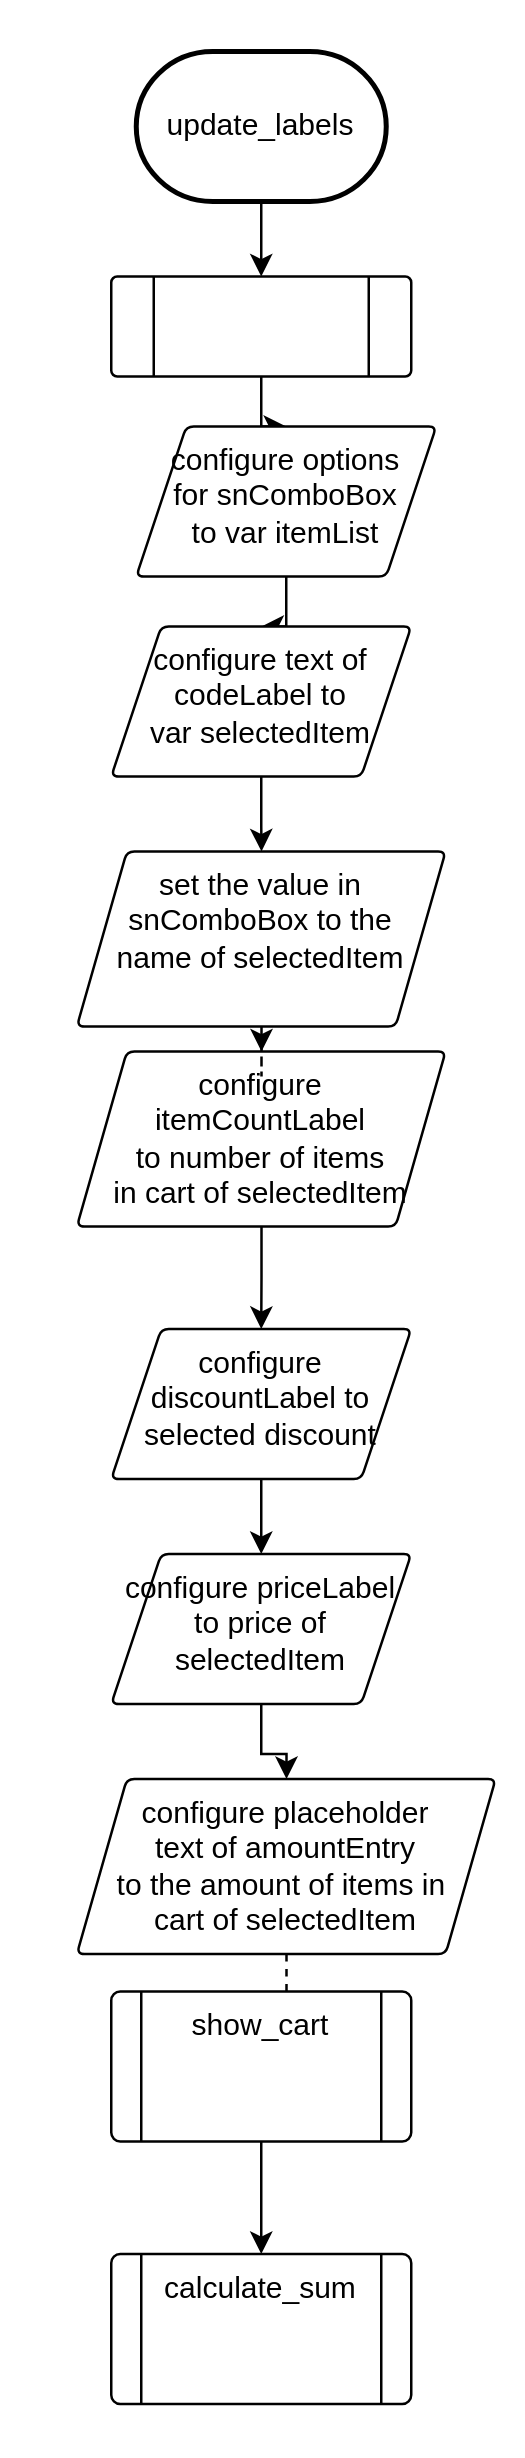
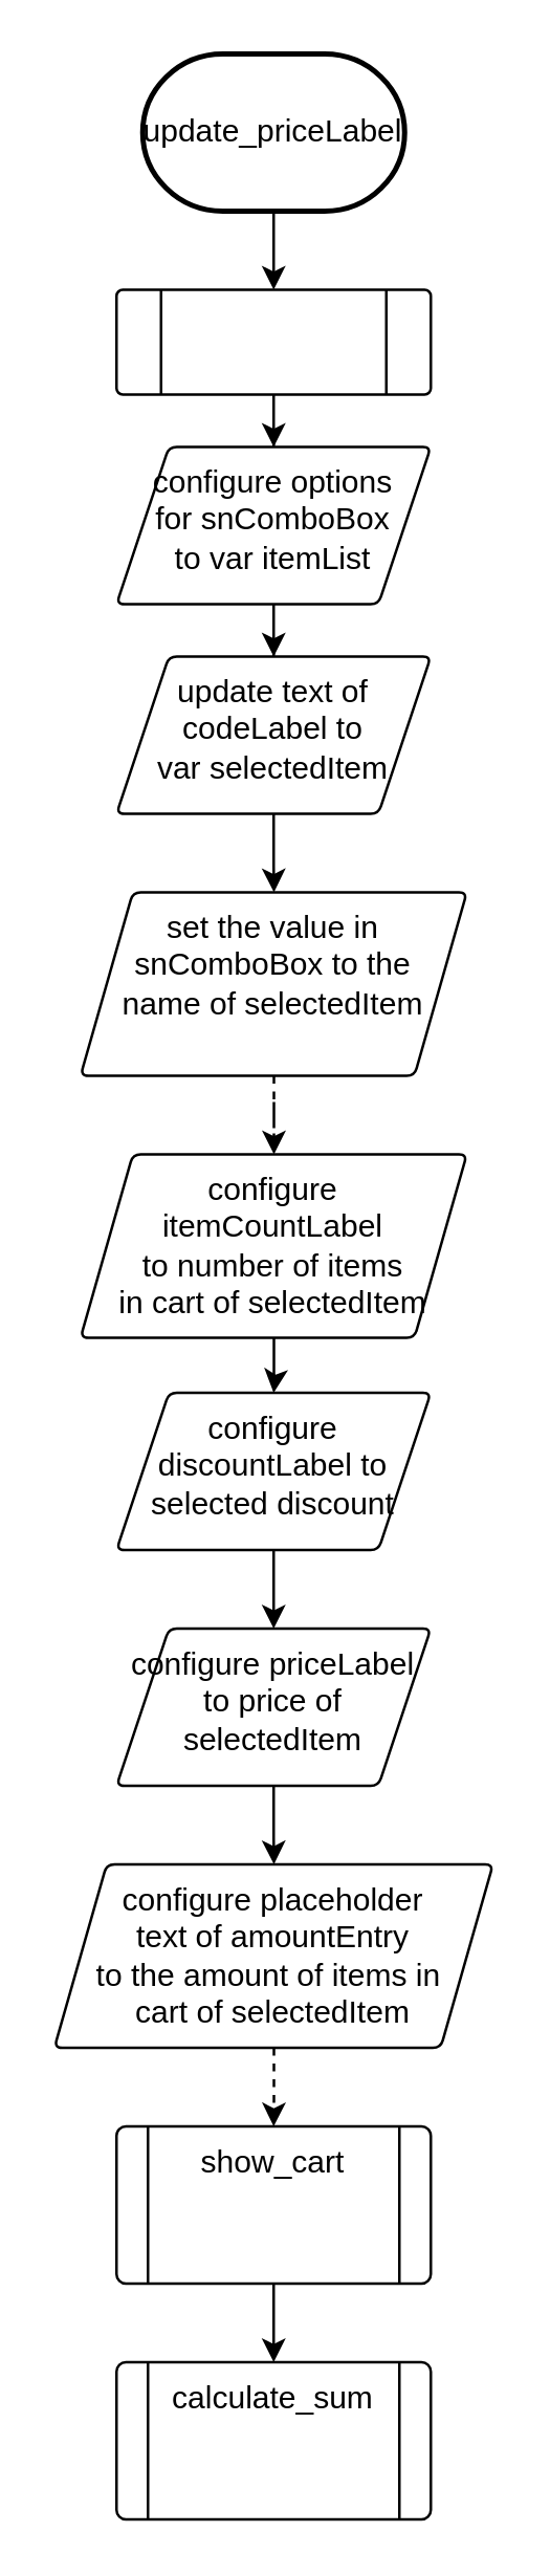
- <mxCell id="3" value="update_labels" style="strokeWidth=2;html=1;shape=mxgraph.flowchart.terminator;whiteSpace=wrap;" parent="1" vertex="1"><mxGeometry x="54" y="20" width="100" height="60" as="geometry" /></mxCell>
+ <mxCell id="3" value="update_priceLabel" style="strokeWidth=2;html=1;shape=mxgraph.flowchart.terminator;whiteSpace=wrap;" parent="1" vertex="1"><mxGeometry x="54" y="20" width="100" height="60" as="geometry" /></mxCell>
- <mxCell id="7" value="&lt;div&gt;configure options&lt;/div&gt;&lt;div&gt;for snComboBox&lt;/div&gt;&lt;div&gt;to var itemList&lt;br&gt;&lt;/div&gt;" style="shape=parallelogram;perimeter=parallelogramPerimeter;whiteSpace=wrap;html=1;fixedSize=1;verticalAlign=top;rounded=1;arcSize=6;" parent="1" vertex="1"><mxGeometry x="54" y="170" width="120" height="60" as="geometry" /></mxCell>
+ <mxCell id="7" value="&lt;div&gt;configure options&lt;/div&gt;&lt;div&gt;for snComboBox&lt;/div&gt;&lt;div&gt;to var itemList&lt;br&gt;&lt;/div&gt;" style="shape=parallelogram;perimeter=parallelogramPerimeter;whiteSpace=wrap;html=1;fixedSize=1;verticalAlign=top;rounded=1;arcSize=6;" parent="1" vertex="1"><mxGeometry x="44" y="170" width="120" height="60" as="geometry" /></mxCell>
- <mxCell id="9" value="&lt;div&gt;configure text of&lt;/div&gt;&lt;div&gt;codeLabel to&lt;/div&gt;&lt;div&gt;var selectedItem&lt;br&gt;&lt;/div&gt;" style="shape=parallelogram;perimeter=parallelogramPerimeter;whiteSpace=wrap;html=1;fixedSize=1;verticalAlign=top;rounded=1;arcSize=6;" parent="1" vertex="1"><mxGeometry x="44" y="250" width="120" height="60" as="geometry" /></mxCell>
+ <mxCell id="9" value="&lt;div&gt;update text of&lt;/div&gt;&lt;div&gt;codeLabel to&lt;/div&gt;&lt;div&gt;var selectedItem&lt;br&gt;&lt;/div&gt;" style="shape=parallelogram;perimeter=parallelogramPerimeter;whiteSpace=wrap;html=1;fixedSize=1;verticalAlign=top;rounded=1;arcSize=6;" parent="1" vertex="1"><mxGeometry x="44" y="250" width="120" height="60" as="geometry" /></mxCell>
- <mxCell id="11" value="&lt;div&gt;configure&lt;/div&gt;&lt;div&gt;itemCountLabel &lt;br&gt;&lt;/div&gt;&lt;div&gt;to number of items&lt;/div&gt;&lt;div&gt;in cart of selectedItem&lt;br&gt;&lt;/div&gt;" style="shape=parallelogram;perimeter=parallelogramPerimeter;whiteSpace=wrap;html=1;fixedSize=1;verticalAlign=top;rounded=1;arcSize=6;" parent="1" vertex="1"><mxGeometry x="30.25" y="420" width="147.5" height="70" as="geometry" /></mxCell>
+ <mxCell id="11" value="&lt;div&gt;configure&lt;/div&gt;&lt;div&gt;itemCountLabel &lt;br&gt;&lt;/div&gt;&lt;div&gt;to number of items&lt;/div&gt;&lt;div&gt;in cart of selectedItem&lt;br&gt;&lt;/div&gt;" style="shape=parallelogram;perimeter=parallelogramPerimeter;whiteSpace=wrap;html=1;fixedSize=1;verticalAlign=top;rounded=1;arcSize=6;" parent="1" vertex="1"><mxGeometry x="30.25" y="440" width="147.5" height="70" as="geometry" /></mxCell>
- <mxCell id="19" value="&lt;div&gt;configure placeholder&lt;/div&gt;&lt;div&gt;text of amountEntry&lt;/div&gt;&lt;div&gt;to the amount of items in&amp;nbsp;&lt;/div&gt;&lt;div&gt;cart of selectedItem&lt;br&gt;&lt;/div&gt;" style="shape=parallelogram;perimeter=parallelogramPerimeter;whiteSpace=wrap;html=1;fixedSize=1;verticalAlign=top;rounded=1;arcSize=6;" parent="1" vertex="1"><mxGeometry x="30.25" y="711" width="167.5" height="70" as="geometry" /></mxCell>
+ <mxCell id="19" value="&lt;div&gt;configure placeholder&lt;/div&gt;&lt;div&gt;text of amountEntry&lt;/div&gt;&lt;div&gt;to the amount of items in&amp;nbsp;&lt;/div&gt;&lt;div&gt;cart of selectedItem&lt;br&gt;&lt;/div&gt;" style="shape=parallelogram;perimeter=parallelogramPerimeter;whiteSpace=wrap;html=1;fixedSize=1;verticalAlign=top;rounded=1;arcSize=6;" parent="1" vertex="1"><mxGeometry x="20.25" y="711" width="167.5" height="70" as="geometry" /></mxCell>
- <mxCell id="21" value="show_cart" style="shape=process;whiteSpace=wrap;html=1;backgroundOutline=1;verticalAlign=top;rounded=1;arcSize=6;" parent="1" vertex="1"><mxGeometry x="44" y="796" width="120" height="60" as="geometry" /></mxCell>
+ <mxCell id="21" value="show_cart" style="shape=process;whiteSpace=wrap;html=1;backgroundOutline=1;verticalAlign=top;rounded=1;arcSize=6;" parent="1" vertex="1"><mxGeometry x="44" y="811" width="120" height="60" as="geometry" /></mxCell>
